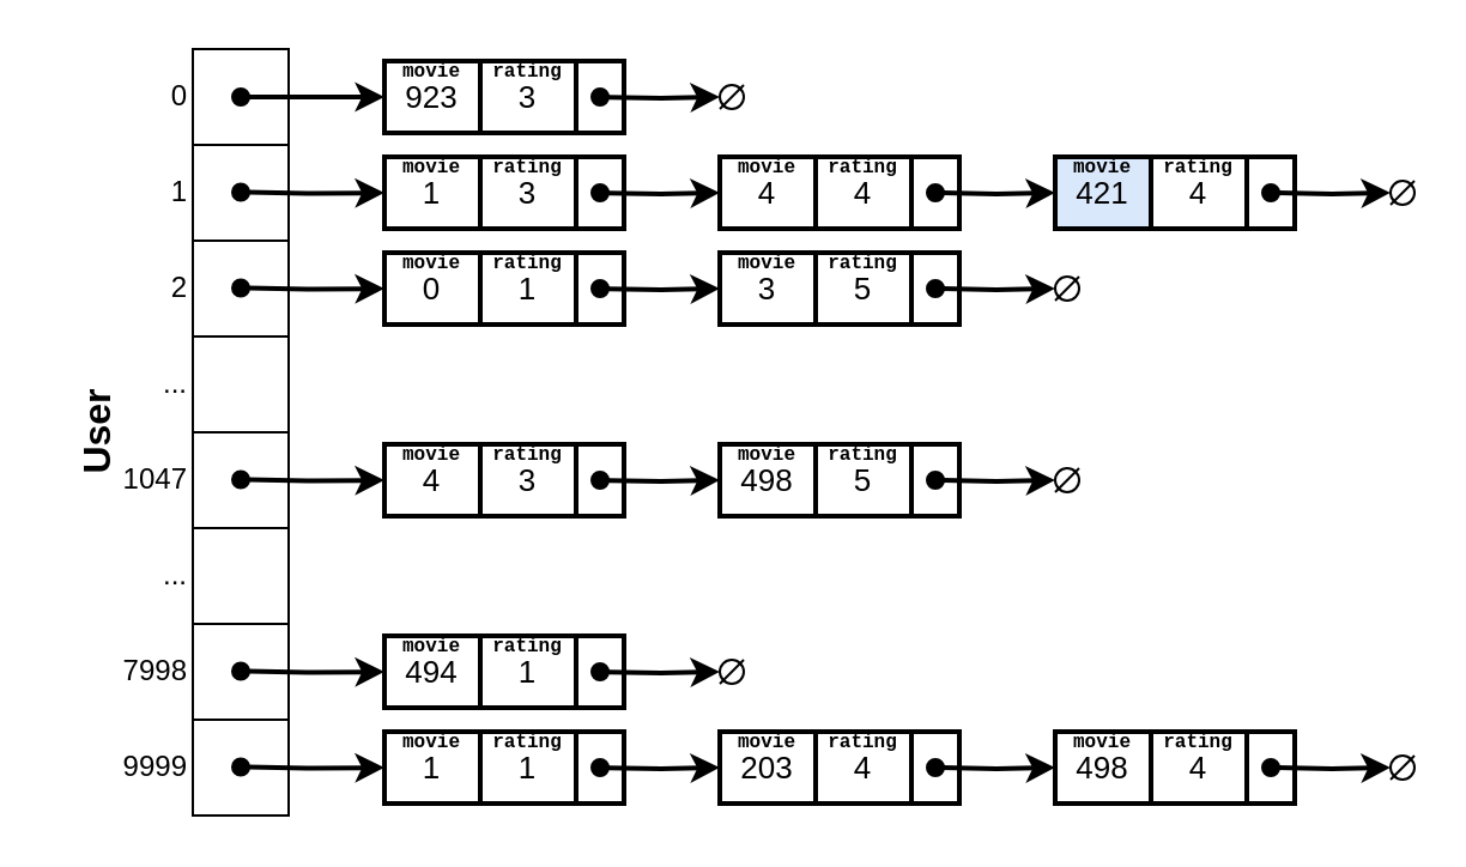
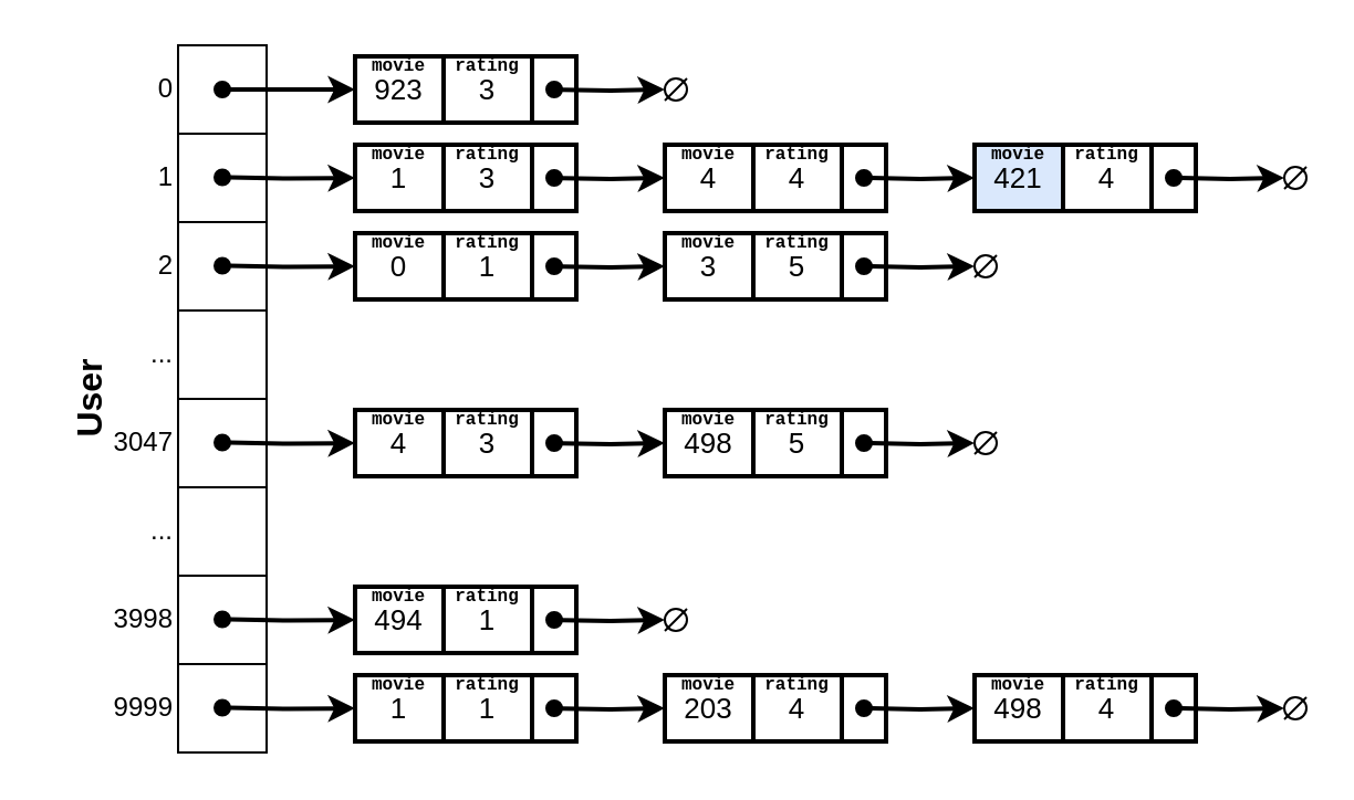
- <mxCell id="14" value="1047" style="text;html=1;strokeColor=none;fillColor=none;align=right;verticalAlign=middle;whiteSpace=wrap;rounded=0;" parent="1" vertex="1"><mxGeometry x="20" y="185" width="60" height="30" as="geometry" /></mxCell>
+ <mxCell id="14" value="3047" style="text;html=1;strokeColor=none;fillColor=none;align=right;verticalAlign=middle;whiteSpace=wrap;rounded=0;" parent="1" vertex="1"><mxGeometry x="20" y="185" width="60" height="30" as="geometry" /></mxCell>
- <mxCell id="16" value="7998" style="text;html=1;strokeColor=none;fillColor=none;align=right;verticalAlign=middle;whiteSpace=wrap;rounded=0;" parent="1" vertex="1"><mxGeometry x="20" y="265" width="60" height="30" as="geometry" /></mxCell>
+ <mxCell id="16" value="3998" style="text;html=1;strokeColor=none;fillColor=none;align=right;verticalAlign=middle;whiteSpace=wrap;rounded=0;" parent="1" vertex="1"><mxGeometry x="20" y="265" width="60" height="30" as="geometry" /></mxCell>
